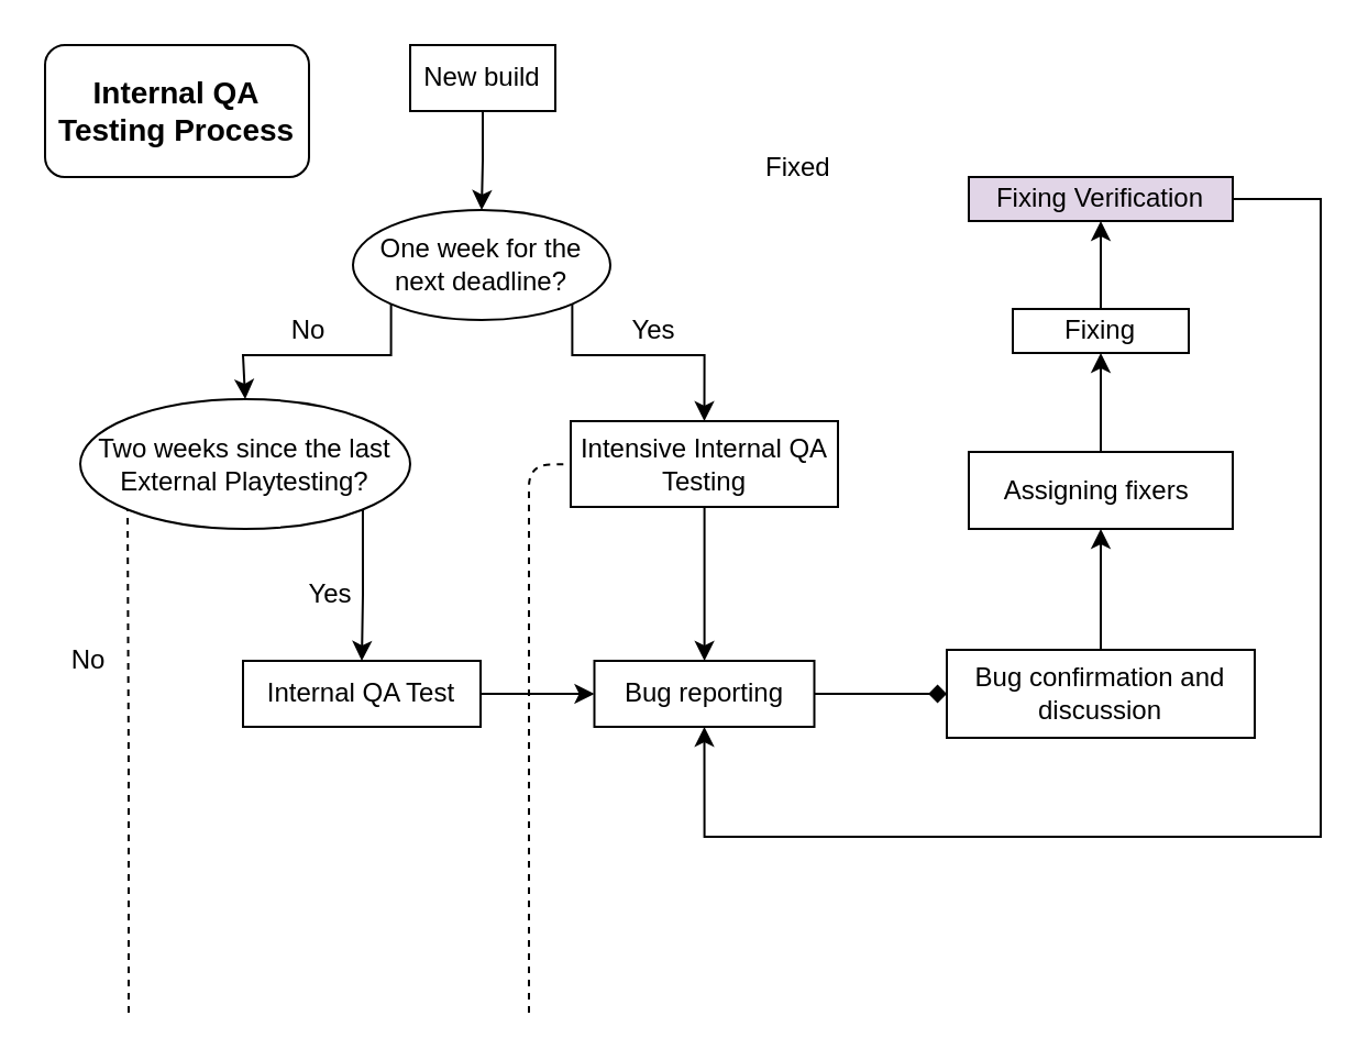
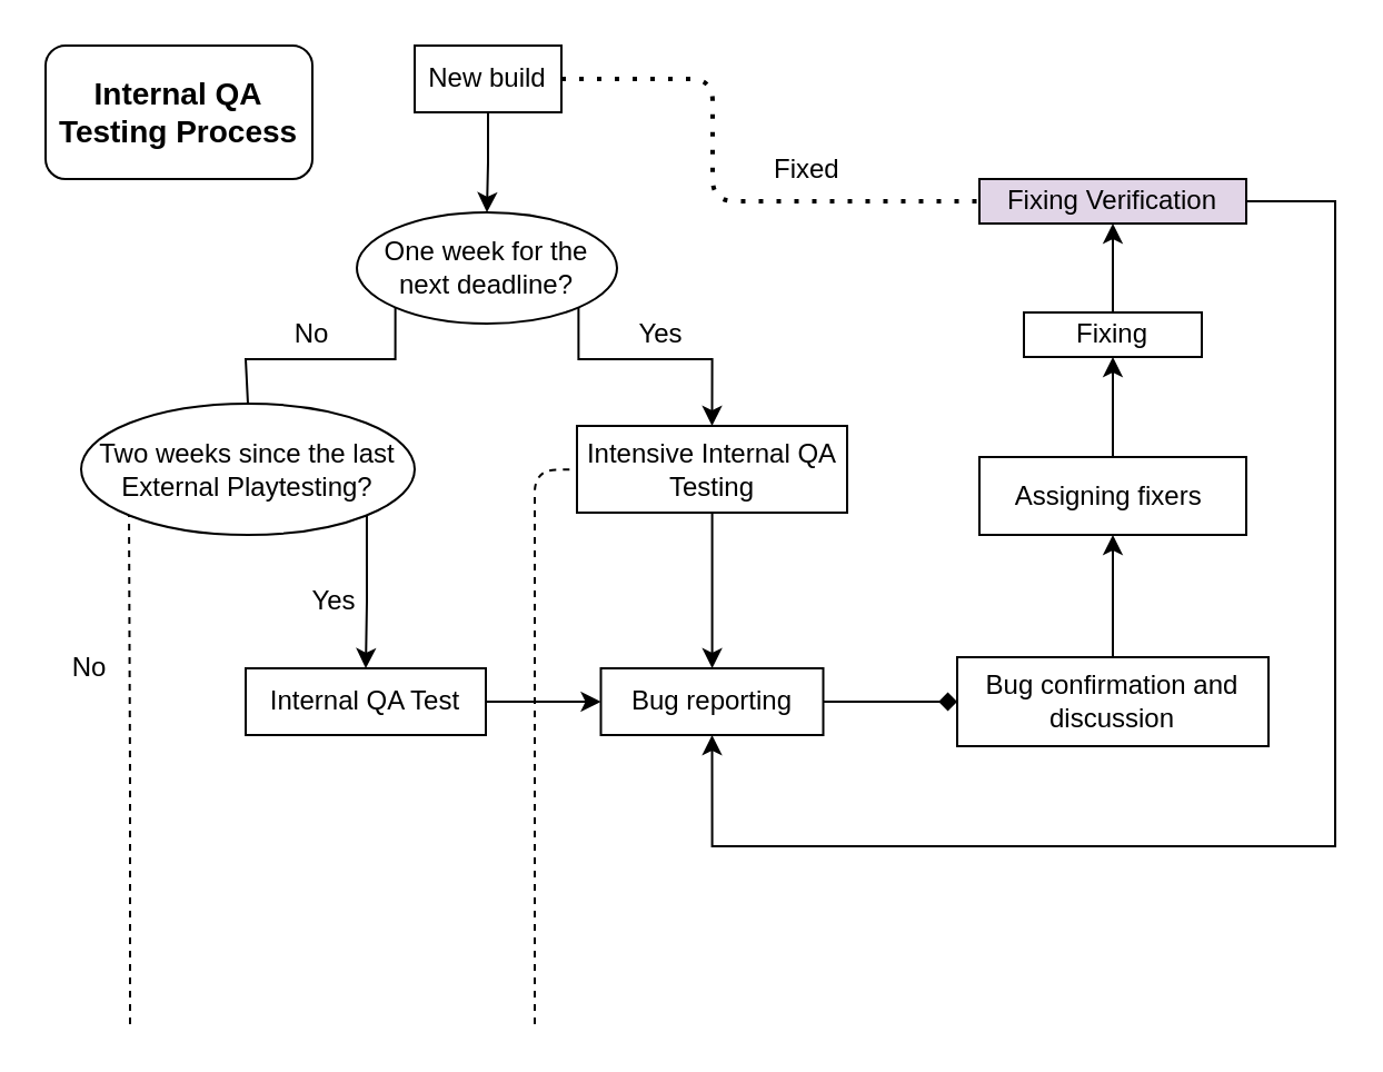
+ <mxCell id="30" value="" style="endArrow=none;dashed=1;html=1;dashPattern=1 3;strokeWidth=2;entryX=0;entryY=0.5;entryDx=0;entryDy=0;exitX=1;exitY=0.5;exitDx=0;exitDy=0;" edge="1" parent="1" source="3" target="29"><mxGeometry width="50" height="50" relative="1" as="geometry"><mxPoint x="270" y="220" as="sourcePoint" /><mxPoint x="320" y="170" as="targetPoint" /><Array as="points"><mxPoint x="320" y="35" /><mxPoint x="320" y="90" /></Array></mxGeometry></mxCell>
- <mxCell id="5" style="edgeStyle=orthogonalEdgeStyle;rounded=0;orthogonalLoop=1;jettySize=auto;html=1;exitX=0;exitY=1;exitDx=0;exitDy=0;entryX=0.5;entryY=0;entryDx=0;entryDy=0;" edge="1" parent="1" source="7" target="13"><mxGeometry relative="1" as="geometry"><mxPoint x="118.5" y="181" as="targetPoint" /><Array as="points"><mxPoint x="177" y="161" /><mxPoint x="110" y="161" /></Array></mxGeometry></mxCell>
+ <mxCell id="5" style="edgeStyle=orthogonalEdgeStyle;rounded=0;orthogonalLoop=1;jettySize=auto;html=1;exitX=0;exitY=1;exitDx=0;exitDy=0;entryX=0.5;entryY=0;entryDx=0;entryDy=0;endArrow=none;" edge="1" parent="1" source="7" target="13"><mxGeometry relative="1" as="geometry"><mxPoint x="118.5" y="181" as="targetPoint" /><Array as="points"><mxPoint x="177" y="161" /><mxPoint x="110" y="161" /></Array></mxGeometry></mxCell>
